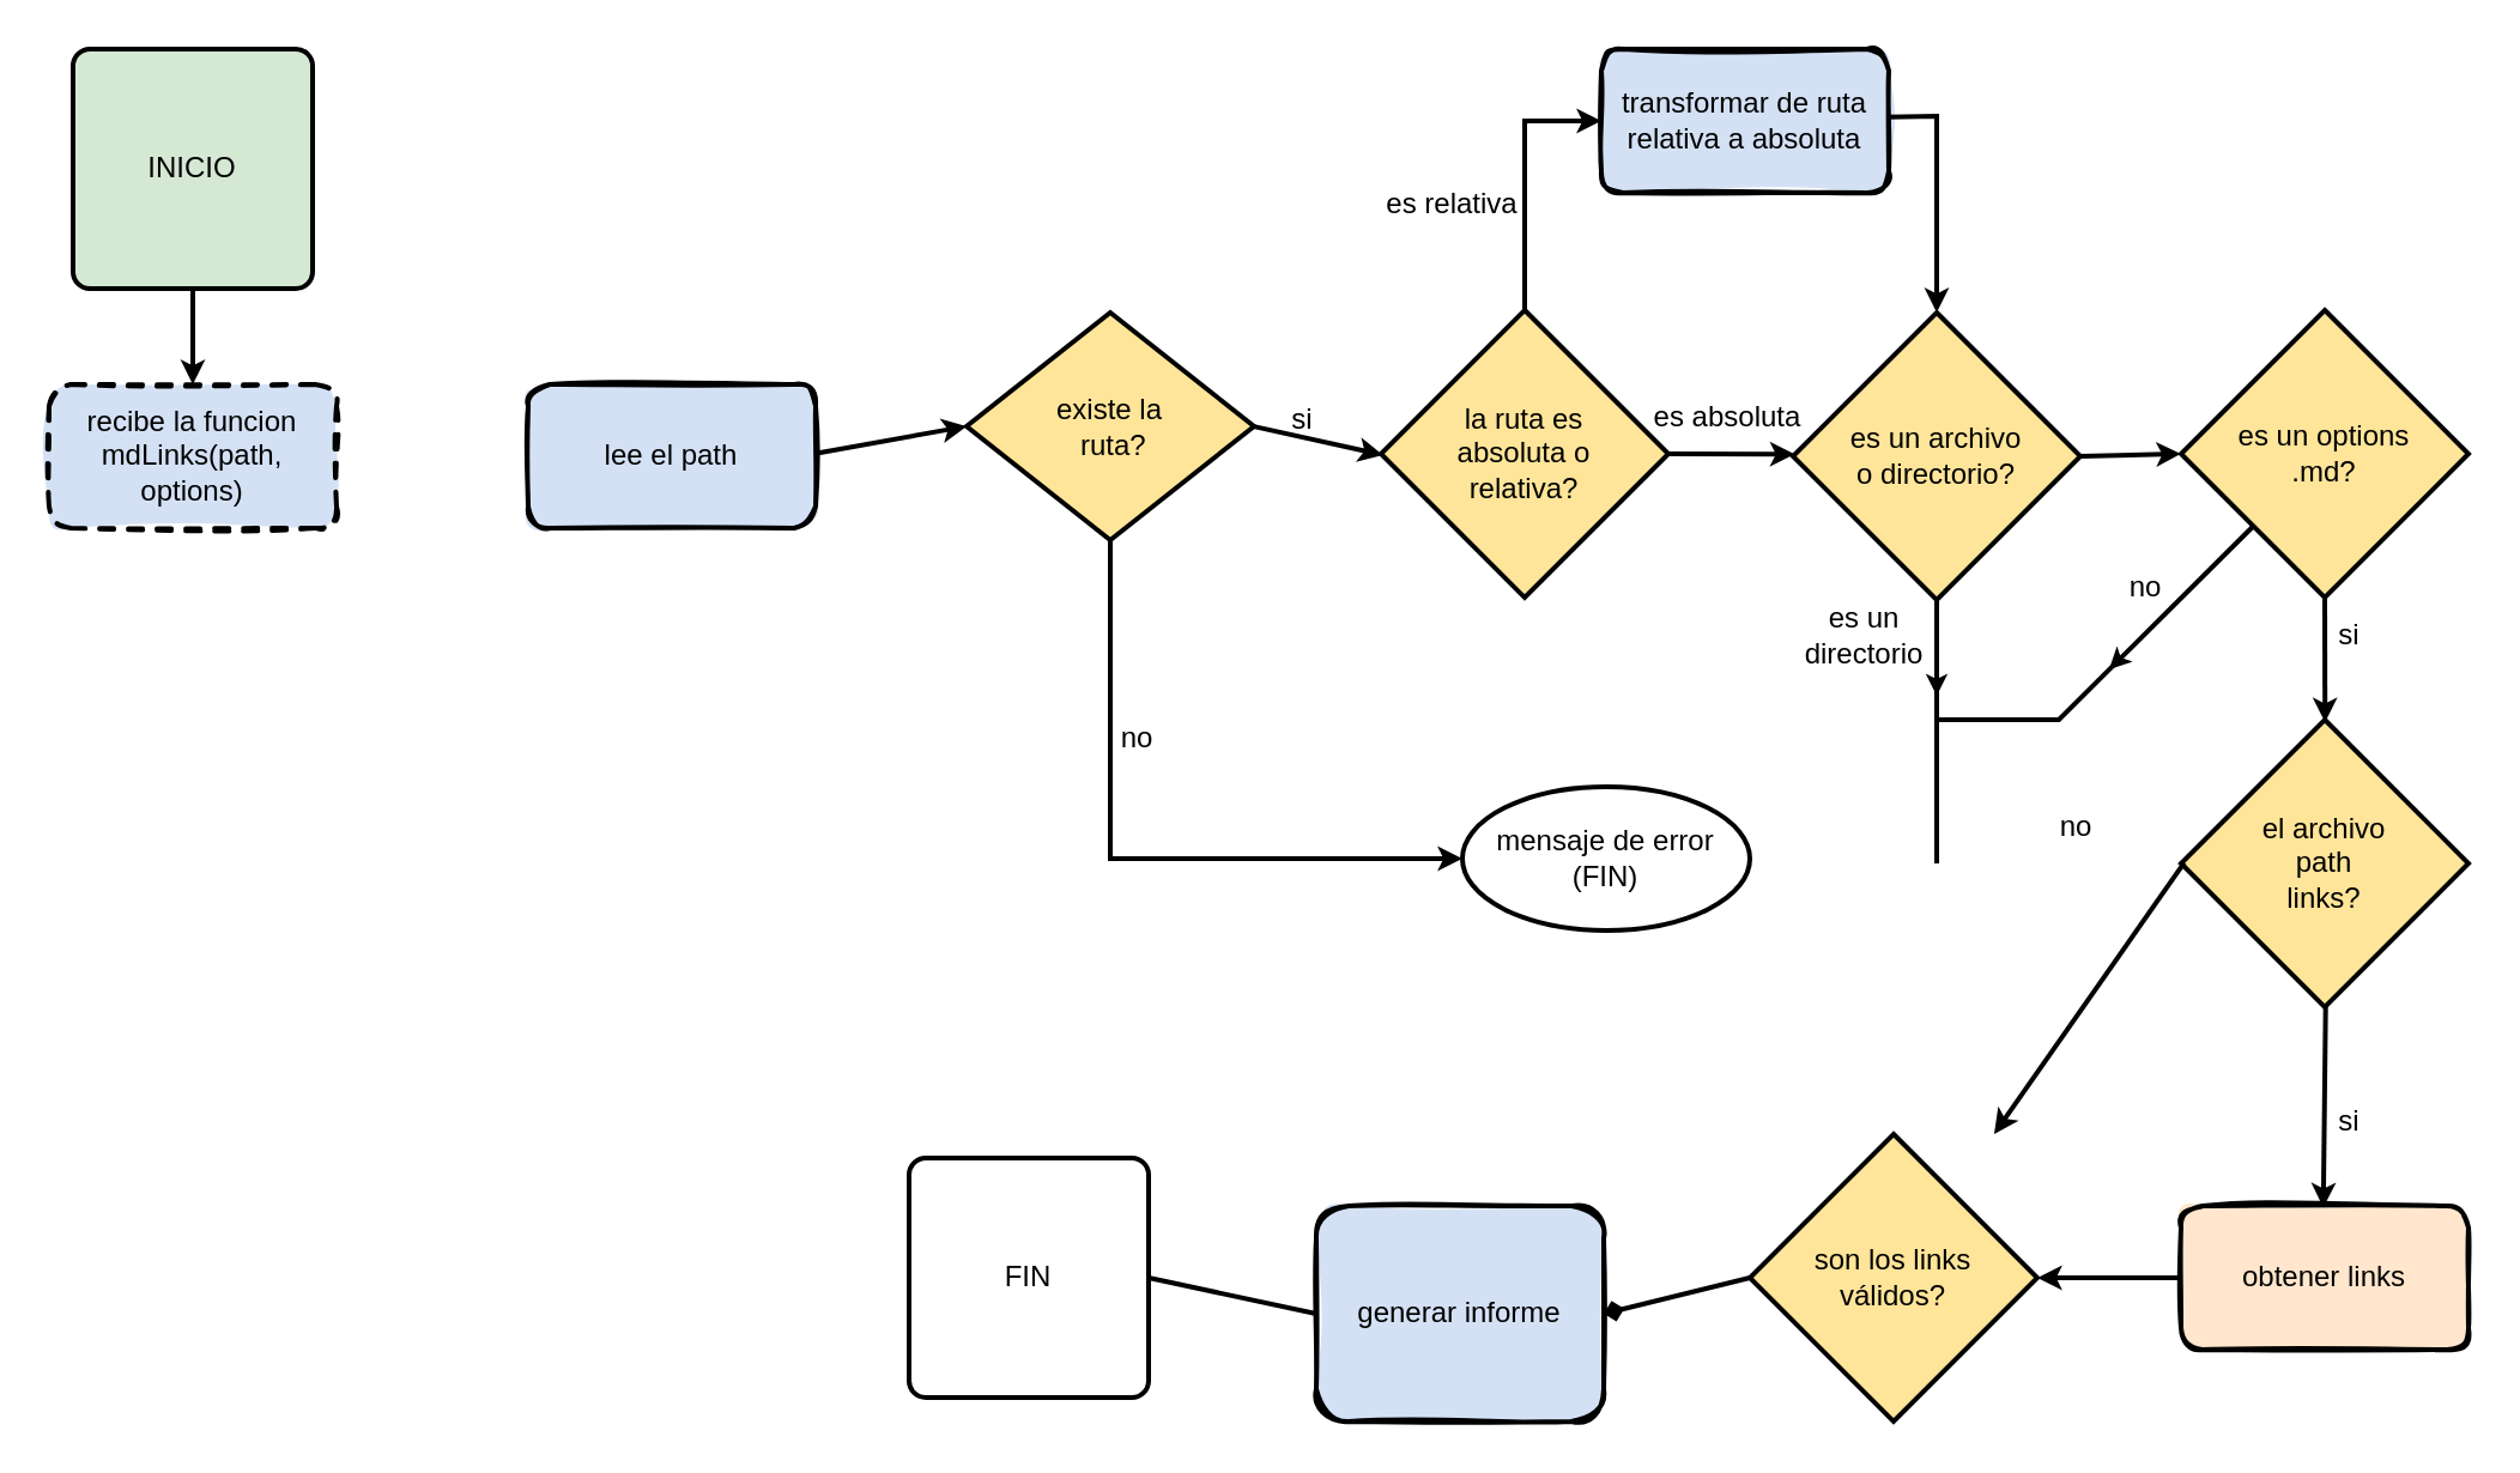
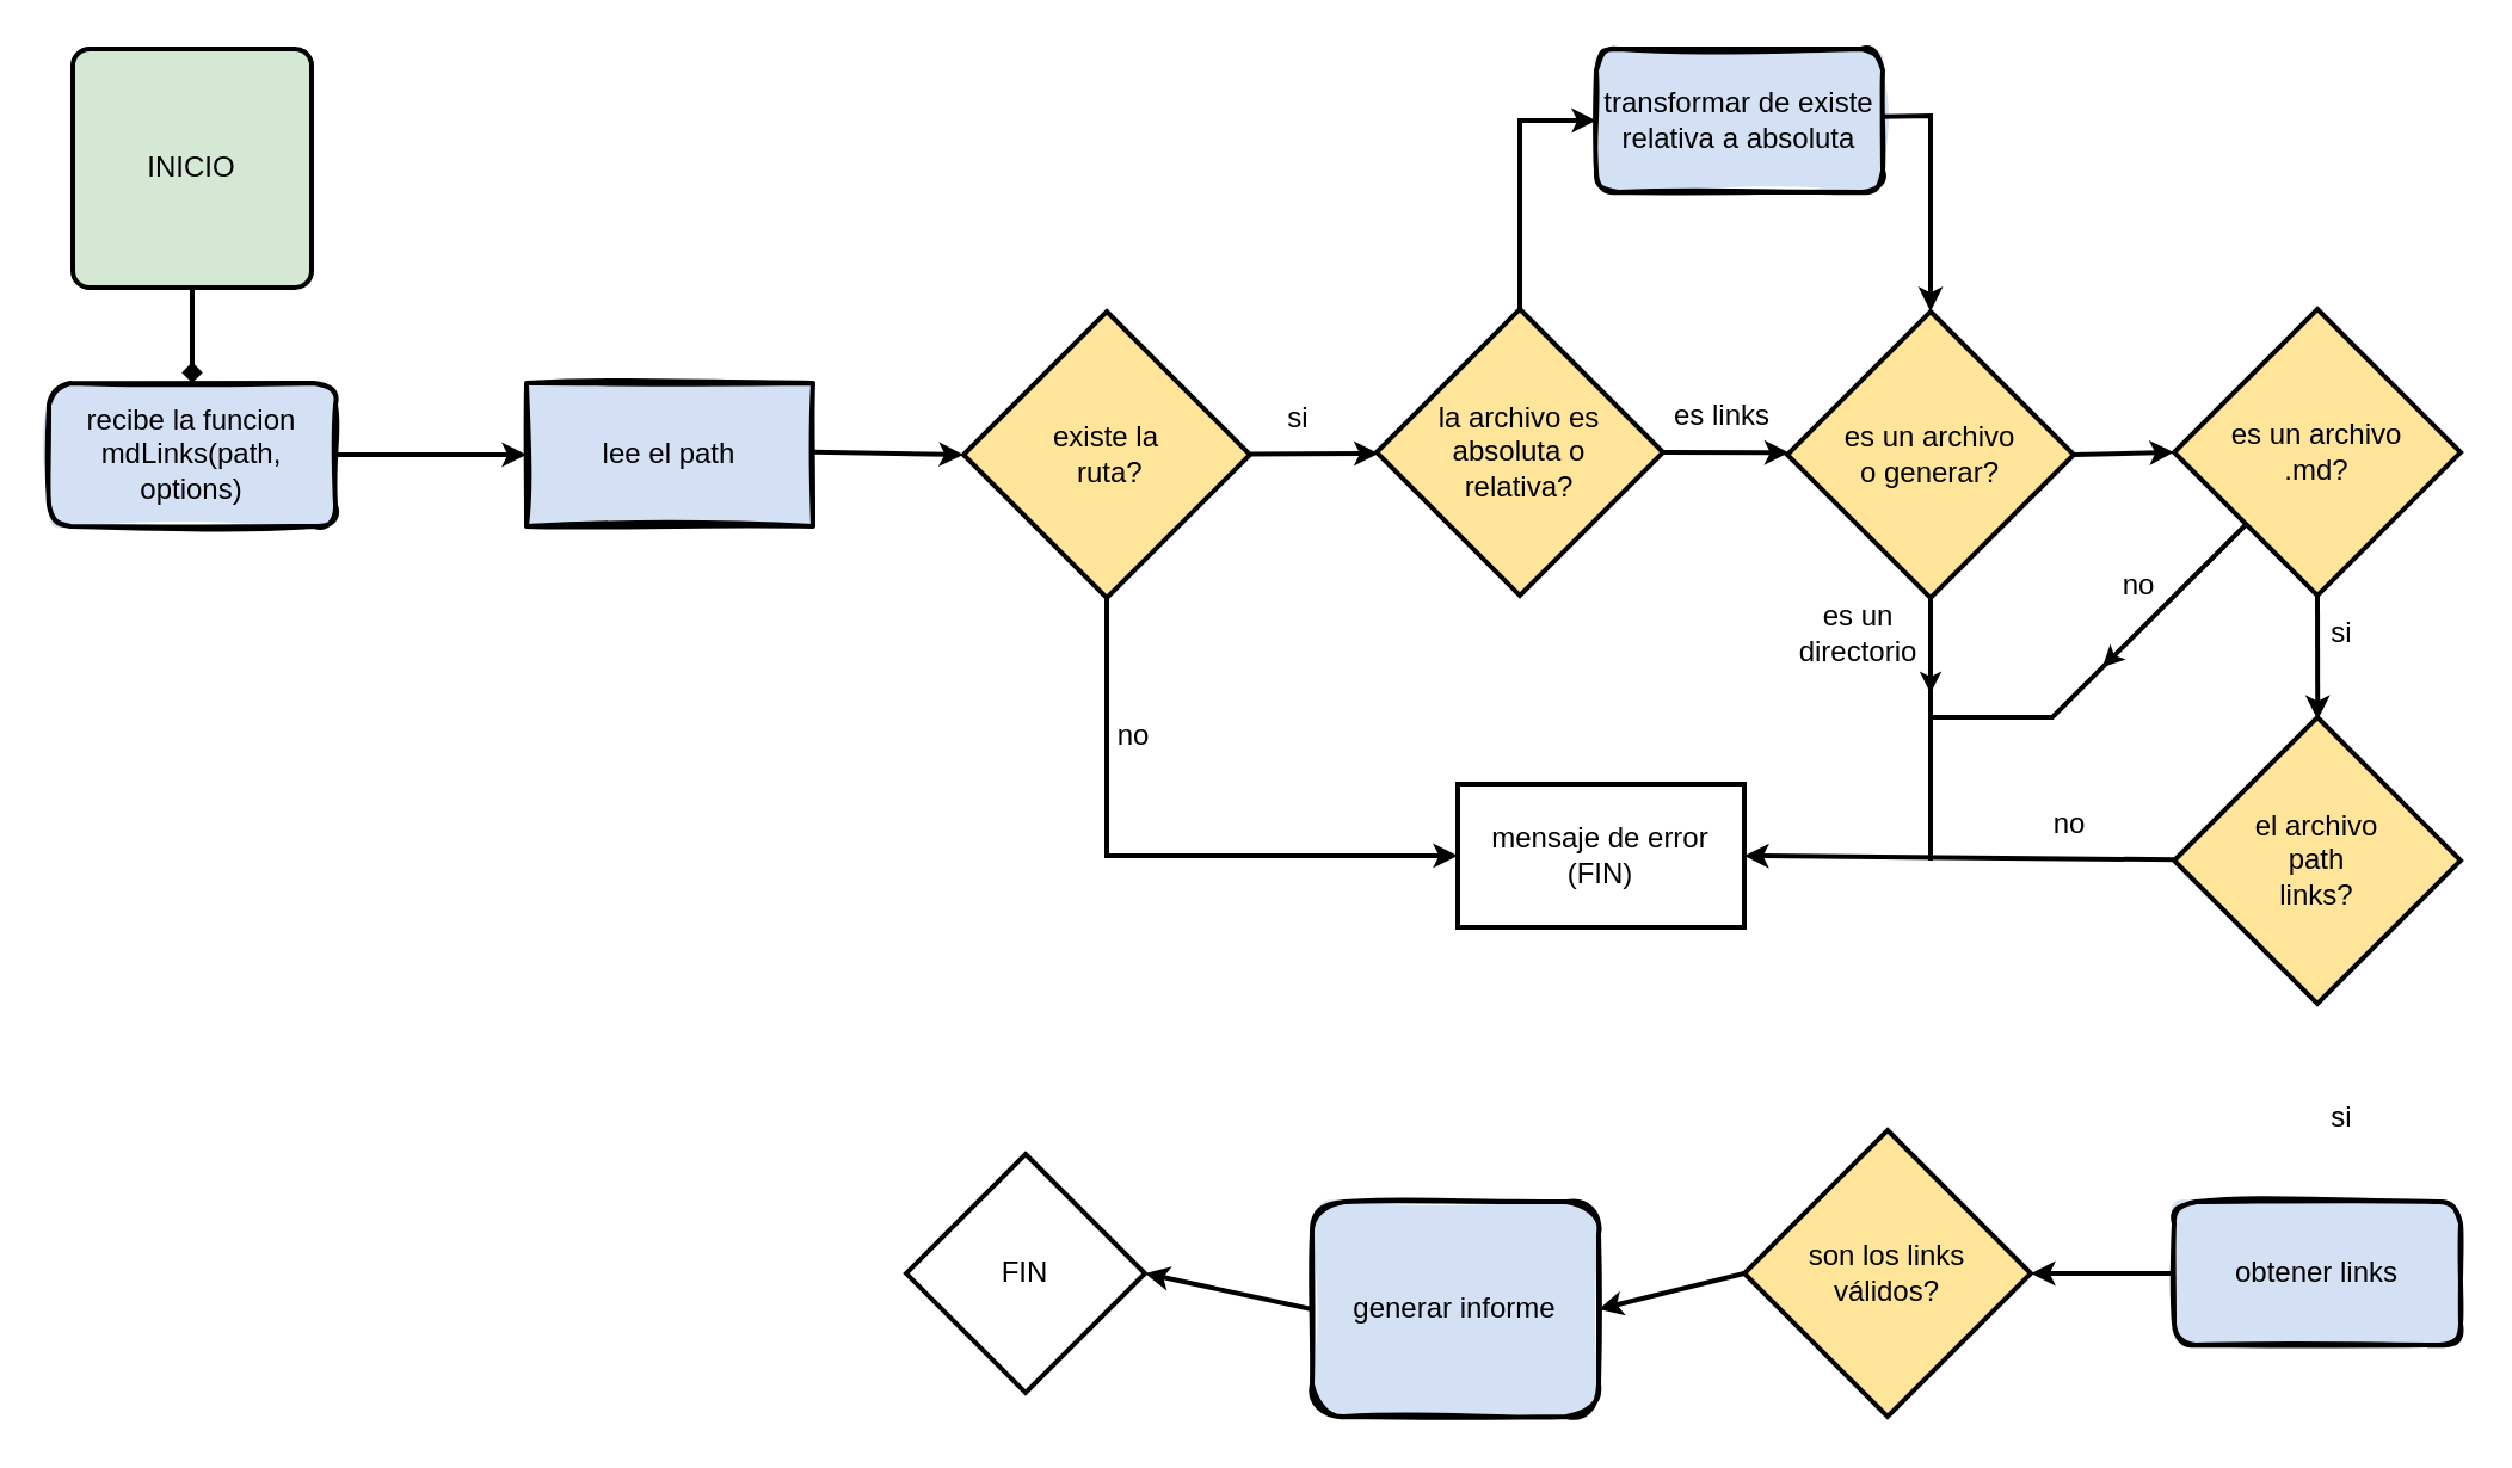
- <mxCell id="3" value="&lt;font color=&quot;#000000&quot;&gt;transformar de ruta relativa a absoluta &lt;/font&gt;" style="rounded=1;whiteSpace=wrap;html=1;strokeWidth=2;fillWeight=4;hachureGap=8;hachureAngle=45;fillColor=#D4E1F5;sketch=1;fillStyle=solid;" parent="1" vertex="1"><mxGeometry x="668" y="20" width="120" height="60" as="geometry" /></mxCell>
+ <mxCell id="3" value="&lt;font color=&quot;#000000&quot;&gt;transformar de existe relativa a absoluta &lt;/font&gt;" style="rounded=1;whiteSpace=wrap;html=1;strokeWidth=2;fillWeight=4;hachureGap=8;hachureAngle=45;fillColor=#D4E1F5;sketch=1;fillStyle=solid;" parent="1" vertex="1"><mxGeometry x="668" y="20" width="120" height="60" as="geometry" /></mxCell>
- <mxCell id="7" value="es relativa" style="text;strokeColor=none;align=center;fillColor=none;html=1;verticalAlign=middle;whiteSpace=wrap;rounded=0;strokeWidth=2;" parent="1" vertex="1"><mxGeometry x="576" y="70" width="60" height="30" as="geometry" /></mxCell>
- <mxCell id="24" value="" style="endArrow=classic;html=1;rounded=0;strokeWidth=2;endSize=4;entryX=0.5;entryY=0;entryDx=0;entryDy=0;exitX=0.5;exitY=1;exitDx=0;exitDy=0;" parent="1" source="2" target="12" edge="1"><mxGeometry width="50" height="50" relative="1" as="geometry"><mxPoint x="40" y="140" as="sourcePoint" /><mxPoint x="120" y="140" as="targetPoint" /></mxGeometry></mxCell>
+ <mxCell id="24" value="" style="endArrow=diamond;html=1;rounded=0;strokeWidth=2;endSize=4;entryX=0.5;entryY=0;entryDx=0;entryDy=0;exitX=0.5;exitY=1;exitDx=0;exitDy=0;" parent="1" source="2" target="12" edge="1"><mxGeometry width="50" height="50" relative="1" as="geometry"><mxPoint x="40" y="140" as="sourcePoint" /><mxPoint x="120" y="140" as="targetPoint" /></mxGeometry></mxCell>
- <mxCell id="9" value="es absoluta" style="text;strokeColor=none;align=center;fillColor=none;html=1;verticalAlign=middle;whiteSpace=wrap;rounded=0;strokeWidth=2;" parent="1" vertex="1"><mxGeometry x="677" y="159" width="88" height="30" as="geometry" /></mxCell>
+ <mxCell id="9" value="es links" style="text;strokeColor=none;align=center;fillColor=none;html=1;verticalAlign=middle;whiteSpace=wrap;rounded=0;strokeWidth=2;" parent="1" vertex="1"><mxGeometry x="677" y="159" width="88" height="30" as="geometry" /></mxCell>
- <mxCell id="5" value="&lt;div&gt;&lt;font color=&quot;#000000&quot;&gt;existe la&lt;/font&gt;&lt;/div&gt;&lt;div&gt;&lt;font color=&quot;#000000&quot;&gt;&amp;nbsp;ruta?&lt;/font&gt;&lt;br&gt;&lt;/div&gt;" style="strokeWidth=2;html=1;shape=mxgraph.flowchart.decision;whiteSpace=wrap;fillColor=#FFE599;" parent="1" vertex="1"><mxGeometry x="403" y="130" width="120" height="95" as="geometry" /></mxCell>
+ <mxCell id="5" value="&lt;div&gt;&lt;font color=&quot;#000000&quot;&gt;existe la&lt;/font&gt;&lt;/div&gt;&lt;div&gt;&lt;font color=&quot;#000000&quot;&gt;&amp;nbsp;ruta?&lt;/font&gt;&lt;br&gt;&lt;/div&gt;" style="strokeWidth=2;html=1;shape=mxgraph.flowchart.decision;whiteSpace=wrap;fillColor=#FFE599;" parent="1" vertex="1"><mxGeometry x="403" y="130" width="120" height="120" as="geometry" /></mxCell>
- <mxCell id="4" value="&lt;div&gt;&lt;font color=&quot;#000000&quot;&gt;la ruta es &lt;br&gt;&lt;/font&gt;&lt;/div&gt;&lt;div&gt;&lt;font color=&quot;#000000&quot;&gt;absoluta o &lt;br&gt;&lt;/font&gt;&lt;/div&gt;&lt;div&gt;&lt;font color=&quot;#000000&quot;&gt;relativa?&lt;/font&gt;&lt;br&gt;&lt;/div&gt;" style="strokeWidth=2;html=1;shape=mxgraph.flowchart.decision;whiteSpace=wrap;fillColor=#FFE599;" parent="1" vertex="1"><mxGeometry x="576" y="129" width="120" height="120" as="geometry" /></mxCell>
+ <mxCell id="4" value="&lt;div&gt;&lt;font color=&quot;#000000&quot;&gt;la archivo es &lt;br&gt;&lt;/font&gt;&lt;/div&gt;&lt;div&gt;&lt;font color=&quot;#000000&quot;&gt;absoluta o &lt;br&gt;&lt;/font&gt;&lt;/div&gt;&lt;div&gt;&lt;font color=&quot;#000000&quot;&gt;relativa?&lt;/font&gt;&lt;br&gt;&lt;/div&gt;" style="strokeWidth=2;html=1;shape=mxgraph.flowchart.decision;whiteSpace=wrap;fillColor=#FFE599;" parent="1" vertex="1"><mxGeometry x="576" y="129" width="120" height="120" as="geometry" /></mxCell>
- <mxCell id="15" value="&lt;div&gt;&lt;font color=&quot;#000000&quot;&gt;es un options&lt;/font&gt;&lt;/div&gt;&lt;div&gt;&lt;font color=&quot;#000000&quot;&gt;.md?&lt;/font&gt;&lt;br&gt;&lt;/div&gt;" style="strokeWidth=2;html=1;shape=mxgraph.flowchart.decision;whiteSpace=wrap;fillColor=#FFE599;" parent="1" vertex="1"><mxGeometry x="910" y="129" width="120" height="120" as="geometry" /></mxCell>
+ <mxCell id="15" value="&lt;div&gt;&lt;font color=&quot;#000000&quot;&gt;es un archivo&lt;/font&gt;&lt;/div&gt;&lt;div&gt;&lt;font color=&quot;#000000&quot;&gt;.md?&lt;/font&gt;&lt;br&gt;&lt;/div&gt;" style="strokeWidth=2;html=1;shape=mxgraph.flowchart.decision;whiteSpace=wrap;fillColor=#FFE599;" parent="1" vertex="1"><mxGeometry x="910" y="129" width="120" height="120" as="geometry" /></mxCell>
- <mxCell id="12" value="&lt;font color=&quot;#000000&quot;&gt;recibe la funcion mdLinks(path, options)&lt;/font&gt;" style="rounded=1;whiteSpace=wrap;html=1;strokeWidth=2;fillWeight=4;hachureGap=8;hachureAngle=45;fillColor=#D4E1F5;sketch=1;fillStyle=solid;dashed=1;" parent="1" vertex="1"><mxGeometry x="20" y="160" width="120" height="60" as="geometry" /></mxCell>
+ <mxCell id="12" value="&lt;font color=&quot;#000000&quot;&gt;recibe la funcion mdLinks(path, options)&lt;/font&gt;" style="rounded=1;whiteSpace=wrap;html=1;strokeWidth=2;fillWeight=4;hachureGap=8;hachureAngle=45;fillColor=#D4E1F5;sketch=1;fillStyle=solid;" parent="1" vertex="1"><mxGeometry x="20" y="160" width="120" height="60" as="geometry" /></mxCell>
+ <mxCell id="23" value="" style="endArrow=classic;html=1;rounded=0;strokeWidth=2;endSize=4;entryX=0;entryY=0.5;entryDx=0;entryDy=0;exitX=1;exitY=0.5;exitDx=0;exitDy=0;" parent="1" source="12" target="13" edge="1"><mxGeometry width="50" height="50" relative="1" as="geometry"><mxPoint x="140" y="189" as="sourcePoint" /><mxPoint x="235.24" y="190.14" as="targetPoint" /></mxGeometry></mxCell>
- <mxCell id="13" value="&lt;font color=&quot;#000000&quot;&gt;lee el path&lt;/font&gt;" style="rounded=1;whiteSpace=wrap;html=1;strokeWidth=2;fillWeight=4;hachureGap=8;hachureAngle=45;fillColor=#D4E1F5;sketch=1;fillStyle=solid;" parent="1" vertex="1"><mxGeometry x="220" y="160" width="120" height="60" as="geometry" /></mxCell>
+ <mxCell id="13" value="&lt;font color=&quot;#000000&quot;&gt;lee el path&lt;/font&gt;" style="whiteSpace=wrap;html=1;strokeWidth=2;fillWeight=4;hachureGap=8;hachureAngle=45;fillColor=#D4E1F5;sketch=1;fillStyle=solid;rounded=0;" parent="1" vertex="1"><mxGeometry x="220" y="160" width="120" height="60" as="geometry" /></mxCell>
- <mxCell id="14" value="&lt;div&gt;&lt;font color=&quot;#000000&quot;&gt;es un archivo&lt;/font&gt;&lt;/div&gt;&lt;div&gt;&lt;font color=&quot;#000000&quot;&gt;o directorio?&lt;/font&gt;&lt;br&gt;&lt;/div&gt;" style="strokeWidth=2;html=1;shape=mxgraph.flowchart.decision;whiteSpace=wrap;fillColor=#FFE599;" parent="1" vertex="1"><mxGeometry x="748" y="130" width="120" height="120" as="geometry" /></mxCell>
+ <mxCell id="14" value="&lt;div&gt;&lt;font color=&quot;#000000&quot;&gt;es un archivo&lt;/font&gt;&lt;/div&gt;&lt;div&gt;&lt;font color=&quot;#000000&quot;&gt;o generar?&lt;/font&gt;&lt;br&gt;&lt;/div&gt;" style="strokeWidth=2;html=1;shape=mxgraph.flowchart.decision;whiteSpace=wrap;fillColor=#FFE599;" parent="1" vertex="1"><mxGeometry x="748" y="130" width="120" height="120" as="geometry" /></mxCell>
- <mxCell id="16" value="&lt;div&gt;&lt;font color=&quot;#000000&quot;&gt;mensaje de error&lt;/font&gt;&lt;/div&gt;&lt;div&gt;&lt;font color=&quot;#000000&quot;&gt;(FIN)&lt;/font&gt;&lt;br&gt;&lt;/div&gt;" style="ellipse;whiteSpace=wrap;html=1;strokeColor=default;strokeWidth=2;fillColor=#ffffff;gradientColor=none;" parent="1" vertex="1"><mxGeometry x="610" y="328" width="120" height="60" as="geometry" /></mxCell>
+ <mxCell id="16" value="&lt;div&gt;&lt;font color=&quot;#000000&quot;&gt;mensaje de error&lt;/font&gt;&lt;/div&gt;&lt;div&gt;&lt;font color=&quot;#000000&quot;&gt;(FIN)&lt;/font&gt;&lt;br&gt;&lt;/div&gt;" style="rounded=0;whiteSpace=wrap;html=1;strokeColor=default;strokeWidth=2;fillColor=#ffffff;gradientColor=none;" parent="1" vertex="1"><mxGeometry x="610" y="328" width="120" height="60" as="geometry" /></mxCell>
- <mxCell id="39" value="" style="endArrow=classic;html=1;rounded=0;strokeWidth=2;endSize=4;exitX=0.011;exitY=0.497;exitDx=0;exitDy=0;exitPerimeter=0;" parent="1" source="17" target="19" edge="1"><mxGeometry width="50" height="50" relative="1" as="geometry"><mxPoint x="909" y="359.62" as="sourcePoint" /><mxPoint x="850" y="359.62" as="targetPoint" /></mxGeometry></mxCell>
+ <mxCell id="39" value="" style="endArrow=classic;html=1;rounded=0;strokeWidth=2;endSize=4;entryX=1;entryY=0.5;entryDx=0;entryDy=0;exitX=0.011;exitY=0.497;exitDx=0;exitDy=0;exitPerimeter=0;" parent="1" source="17" target="16" edge="1"><mxGeometry width="50" height="50" relative="1" as="geometry"><mxPoint x="909" y="359.62" as="sourcePoint" /><mxPoint x="850" y="359.62" as="targetPoint" /></mxGeometry></mxCell>
- <mxCell id="27" value="" style="endArrow=classic;html=1;rounded=0;strokeWidth=2;endSize=4;exitX=0.503;exitY=1;exitDx=0;exitDy=0;exitPerimeter=0;entryX=0.495;entryY=0.011;entryDx=0;entryDy=0;entryPerimeter=0;" parent="1" source="17" target="18" edge="1"><mxGeometry width="50" height="50" relative="1" as="geometry"><mxPoint x="969.66" y="420" as="sourcePoint" /><mxPoint x="969" y="493" as="targetPoint" /></mxGeometry></mxCell>
- <mxCell id="6" value="FIN" style="rounded=1;whiteSpace=wrap;html=1;absoluteArcSize=1;arcSize=14;strokeWidth=2;" parent="1" vertex="1"><mxGeometry x="379" y="483" width="100" height="100" as="geometry" /></mxCell>
+ <mxCell id="6" value="FIN" style="rhombus;whiteSpace=wrap;html=1;absoluteArcSize=1;arcSize=14;strokeWidth=2;" parent="1" vertex="1"><mxGeometry x="379" y="483" width="100" height="100" as="geometry" /></mxCell>
- <mxCell id="18" value="&lt;font color=&quot;#000000&quot;&gt;obtener links&lt;/font&gt;" style="rounded=1;whiteSpace=wrap;html=1;strokeWidth=2;fillWeight=4;hachureGap=8;hachureAngle=45;fillColor=#ffe6cc;sketch=1;fillStyle=solid;" parent="1" vertex="1"><mxGeometry x="910" y="503" width="120" height="60" as="geometry" /></mxCell>
+ <mxCell id="18" value="&lt;font color=&quot;#000000&quot;&gt;obtener links&lt;/font&gt;" style="rounded=1;whiteSpace=wrap;html=1;strokeWidth=2;fillWeight=4;hachureGap=8;hachureAngle=45;fillColor=#D4E1F5;sketch=1;fillStyle=solid;" parent="1" vertex="1"><mxGeometry x="910" y="503" width="120" height="60" as="geometry" /></mxCell>
- <mxCell id="30" value="" style="endArrow=none;html=1;rounded=0;strokeWidth=2;endSize=4;entryX=1;entryY=0.5;entryDx=0;entryDy=0;exitX=0;exitY=0.5;exitDx=0;exitDy=0;" parent="1" source="20" target="6" edge="1"><mxGeometry width="50" height="50" relative="1" as="geometry"><mxPoint x="549" y="532.29" as="sourcePoint" /><mxPoint x="488" y="532.29" as="targetPoint" /></mxGeometry></mxCell>
+ <mxCell id="30" value="" style="endArrow=classic;html=1;rounded=0;strokeWidth=2;endSize=4;entryX=1;entryY=0.5;entryDx=0;entryDy=0;exitX=0;exitY=0.5;exitDx=0;exitDy=0;" parent="1" source="20" target="6" edge="1"><mxGeometry width="50" height="50" relative="1" as="geometry"><mxPoint x="549" y="532.29" as="sourcePoint" /><mxPoint x="488" y="532.29" as="targetPoint" /></mxGeometry></mxCell>
- <mxCell id="29" value="" style="endArrow=diamond;html=1;rounded=0;strokeWidth=2;endSize=4;entryX=1;entryY=0.5;entryDx=0;entryDy=0;exitX=0;exitY=0.5;exitDx=0;exitDy=0;exitPerimeter=0;" parent="1" source="19" target="20" edge="1"><mxGeometry width="50" height="50" relative="1" as="geometry"><mxPoint x="739" y="532.83" as="sourcePoint" /><mxPoint x="689" y="532.83" as="targetPoint" /></mxGeometry></mxCell>
+ <mxCell id="29" value="" style="endArrow=classic;html=1;rounded=0;strokeWidth=2;endSize=4;entryX=1;entryY=0.5;entryDx=0;entryDy=0;exitX=0;exitY=0.5;exitDx=0;exitDy=0;exitPerimeter=0;" parent="1" source="19" target="20" edge="1"><mxGeometry width="50" height="50" relative="1" as="geometry"><mxPoint x="739" y="532.83" as="sourcePoint" /><mxPoint x="689" y="532.83" as="targetPoint" /></mxGeometry></mxCell>
